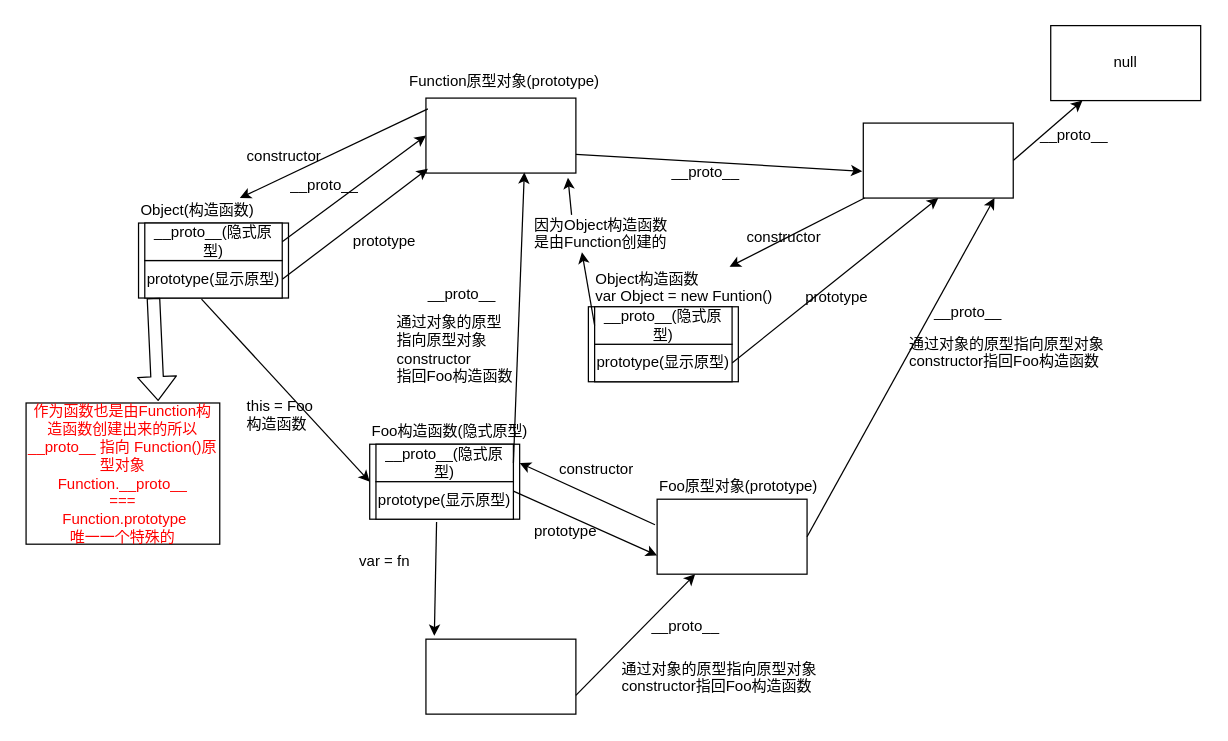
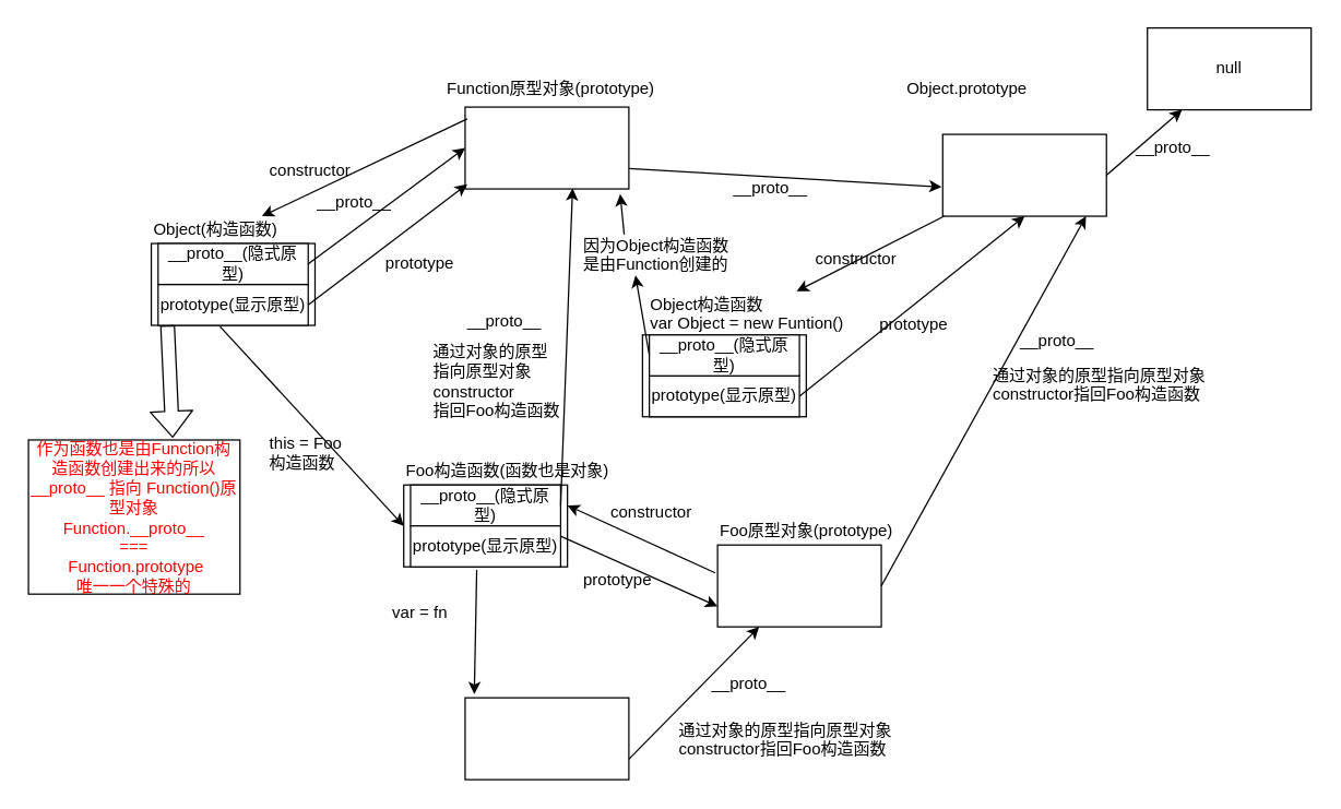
+ <mxCell id="20" value="Object.prototype" style="text;html=1;resizable=0;points=[];autosize=1;align=left;verticalAlign=top;spacingTop=-4;" parent="1" vertex="1"><mxGeometry x="661.5" y="55" width="100" height="20" as="geometry" /></mxCell>
- <mxCell id="3" value="Foo构造函数(隐式原型)" style="text;html=1;resizable=0;points=[];autosize=1;align=left;verticalAlign=top;spacingTop=-4;" parent="1" vertex="1"><mxGeometry x="295" y="335" width="160" height="20" as="geometry" /></mxCell>
+ <mxCell id="3" value="Foo构造函数(函数也是对象)" style="text;html=1;resizable=0;points=[];autosize=1;align=left;verticalAlign=top;spacingTop=-4;" parent="1" vertex="1"><mxGeometry x="295" y="335" width="160" height="20" as="geometry" /></mxCell>
